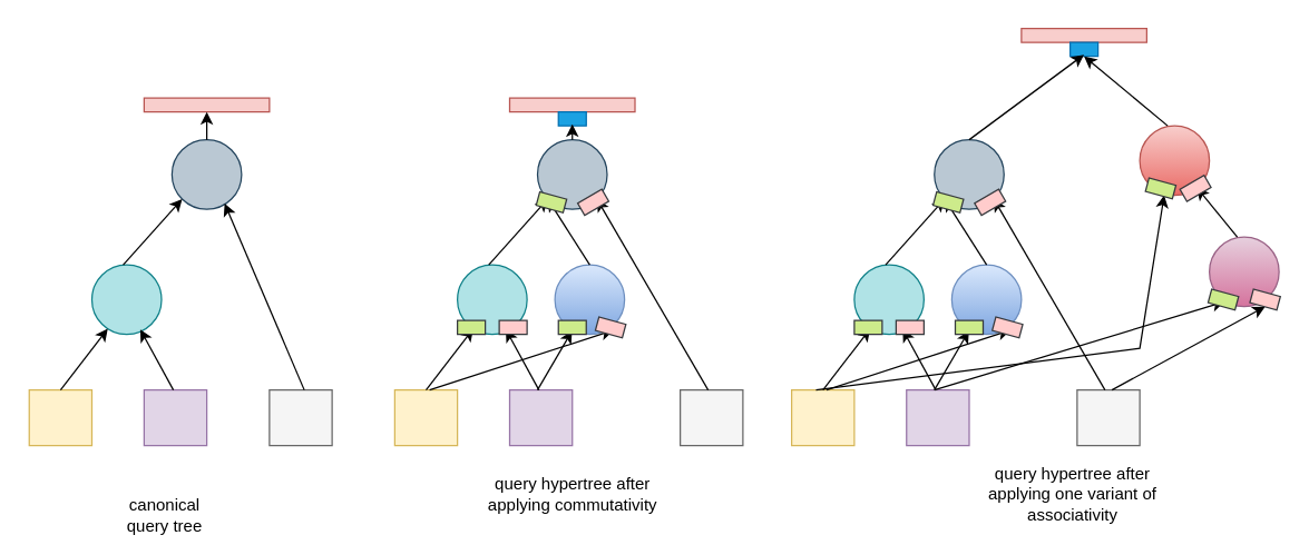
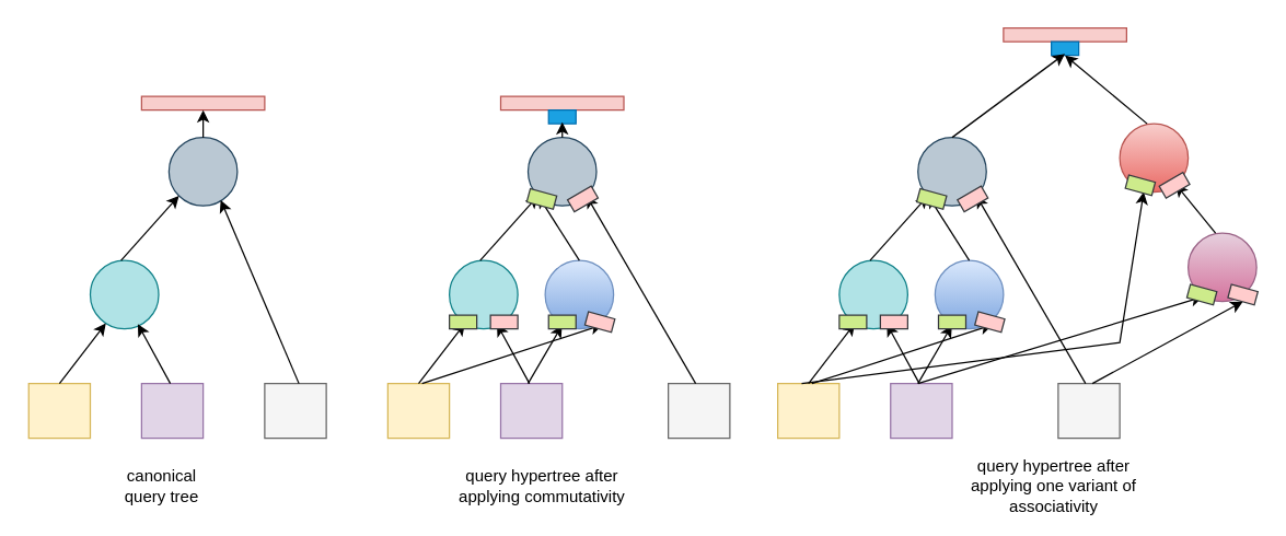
- <mxCell id="7" value="query hypertree after applying commutativity" style="text;html=1;align=center;verticalAlign=middle;whiteSpace=wrap;rounded=0;" vertex="1" parent="1"><mxGeometry x="346.75" y="340" width="127.5" height="30" as="geometry" /></mxCell>
+ <mxCell id="7" value="query hypertree after applying commutativity" style="text;html=1;align=center;verticalAlign=middle;whiteSpace=wrap;rounded=0;" vertex="1" parent="1"><mxGeometry x="331.75" y="340" width="127.5" height="30" as="geometry" /></mxCell>
- <mxCell id="6" value="canonical query tree" style="text;html=1;align=center;verticalAlign=middle;whiteSpace=wrap;rounded=0;" vertex="1" parent="1"><mxGeometry x="88" y="355" width="60" height="30" as="geometry" /></mxCell>
+ <mxCell id="6" value="canonical query tree" style="text;html=1;align=center;verticalAlign=middle;whiteSpace=wrap;rounded=0;" vertex="1" parent="1"><mxGeometry x="88" y="340" width="60" height="30" as="geometry" /></mxCell>
